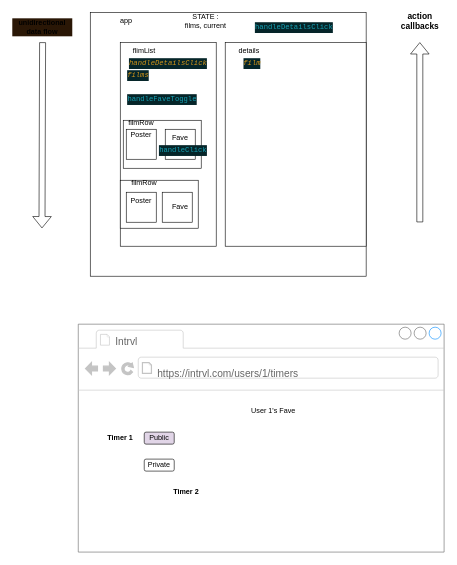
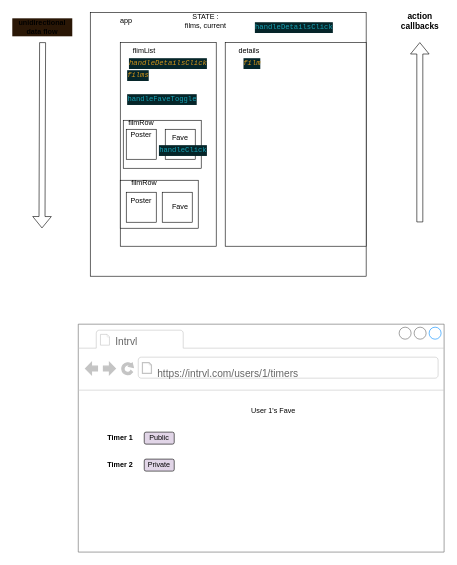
- <mxCell id="9" value="Private" style="rounded=1;whiteSpace=wrap;html=1;" parent="2" vertex="1"><mxGeometry x="110" y="225" width="50" height="20" as="geometry" /></mxCell>
+ <mxCell id="9" value="Private" style="rounded=1;whiteSpace=wrap;html=1;fillColor=#e1d5e7;" parent="2" vertex="1"><mxGeometry x="110" y="225" width="50" height="20" as="geometry" /></mxCell>
- <mxCell id="7" value="&lt;b&gt;Timer 2&lt;/b&gt;" style="text;html=1;strokeColor=none;fillColor=none;align=center;verticalAlign=middle;whiteSpace=wrap;rounded=0;" parent="2" vertex="1"><mxGeometry x="150" y="265" width="60" height="30" as="geometry" /></mxCell>
+ <mxCell id="7" value="&lt;b&gt;Timer 2&lt;/b&gt;" style="text;html=1;strokeColor=none;fillColor=none;align=center;verticalAlign=middle;whiteSpace=wrap;rounded=0;" parent="2" vertex="1"><mxGeometry x="40" y="220" width="60" height="30" as="geometry" /></mxCell>
